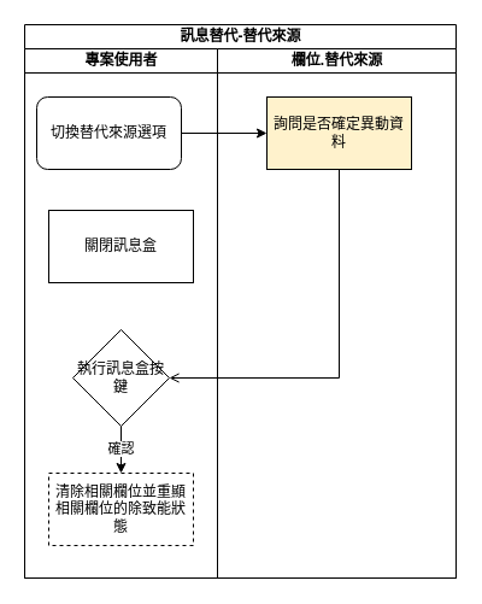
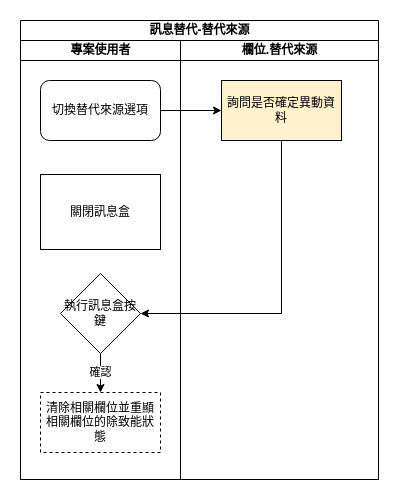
- <mxCell id="4" value="切換替代來源選項" style="rounded=1;whiteSpace=wrap;html=1;" vertex="1" parent="3"><mxGeometry x="10" y="40" width="120" height="60" as="geometry" /></mxCell>
+ <mxCell id="4" value="切換替代來源選項" style="rounded=1;whiteSpace=wrap;html=1;" vertex="1" parent="3"><mxGeometry x="20" y="40" width="120" height="60" as="geometry" /></mxCell>
- <mxCell id="7" value="關閉訊息盒" style="rounded=0;whiteSpace=wrap;html=1;" vertex="1" parent="3"><mxGeometry x="20" y="134" width="120" height="60" as="geometry" /></mxCell>
+ <mxCell id="7" value="關閉訊息盒" style="rounded=0;whiteSpace=wrap;html=1;" vertex="1" parent="3"><mxGeometry x="20" y="134" width="120" height="75" as="geometry" /></mxCell>
- <mxCell id="12" style="edgeStyle=orthogonalEdgeStyle;rounded=0;orthogonalLoop=1;jettySize=auto;html=1;exitX=0.5;exitY=1;exitDx=0;exitDy=0;entryX=1;entryY=0.5;entryDx=0;entryDy=0;endArrow=open;" edge="1" parent="2" source="10" target="8"><mxGeometry relative="1" as="geometry" /></mxCell>
+ <mxCell id="12" style="edgeStyle=orthogonalEdgeStyle;rounded=0;orthogonalLoop=1;jettySize=auto;html=1;exitX=0.5;exitY=1;exitDx=0;exitDy=0;entryX=1;entryY=0.5;entryDx=0;entryDy=0;" edge="1" parent="2" source="10" target="8"><mxGeometry relative="1" as="geometry" /></mxCell>
